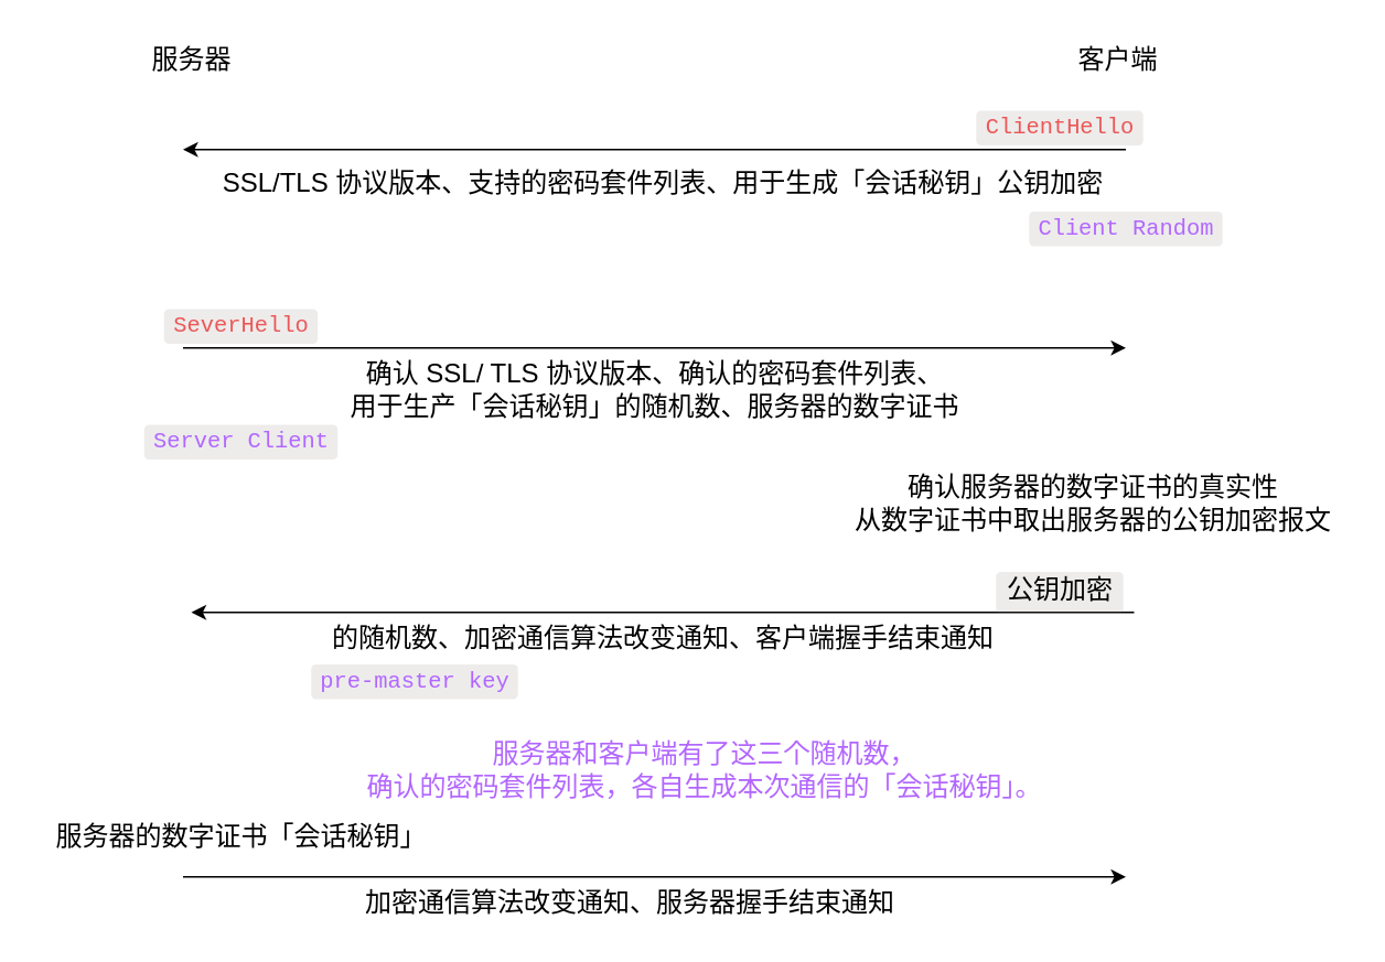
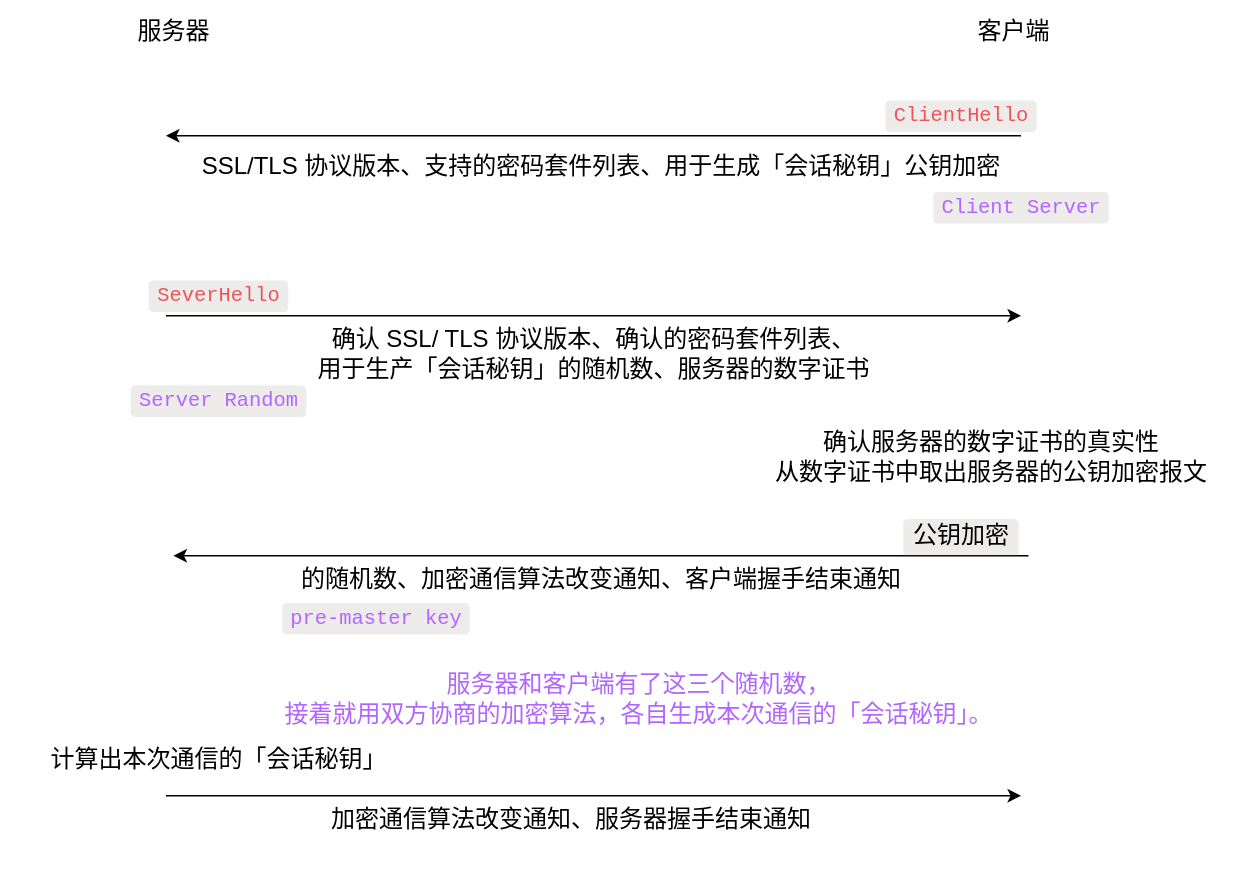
- <mxCell id="3" value="服务器" style="text;html=1;align=center;verticalAlign=middle;resizable=0;points=[];autosize=1;strokeColor=none;fillColor=none;fontSize=16;" vertex="1" parent="1"><mxGeometry x="80" y="20" width="70" height="30" as="geometry" /></mxCell>
+ <mxCell id="3" value="服务器" style="text;html=1;align=center;verticalAlign=middle;resizable=0;points=[];autosize=1;strokeColor=none;fillColor=none;fontSize=16;" vertex="1" parent="1"><mxGeometry x="80" y="5" width="70" height="30" as="geometry" /></mxCell>
- <mxCell id="2" value="客户端" style="text;html=1;align=center;verticalAlign=middle;resizable=0;points=[];autosize=1;strokeColor=none;fillColor=none;fontSize=16;" vertex="1" parent="1"><mxGeometry x="640" y="20" width="70" height="30" as="geometry" /></mxCell>
+ <mxCell id="2" value="客户端" style="text;html=1;align=center;verticalAlign=middle;resizable=0;points=[];autosize=1;strokeColor=none;fillColor=none;fontSize=16;" vertex="1" parent="1"><mxGeometry x="640" y="5" width="70" height="30" as="geometry" /></mxCell>
- <mxCell id="13" value="&lt;span data-reactroot=&quot;&quot; class=&quot;notion-enable-hover&quot; spellcheck=&quot;false&quot; data-token-index=&quot;0&quot; style=&quot;font-family: SFMono-Regular, Menlo, Consolas, &amp;quot;PT Mono&amp;quot;, &amp;quot;Liberation Mono&amp;quot;, Courier, monospace; line-height: normal; background: rgba(135, 131, 120, 0.15); border-radius: 3px; font-size: 85%; padding: 0.2em 0.4em;&quot;&gt;&lt;font color=&quot;#b266ff&quot;&gt;Client Random&lt;/font&gt;&lt;/span&gt;" style="text;whiteSpace=wrap;html=1;fontSize=16;" vertex="1" parent="1"><mxGeometry x="620" y="120" width="140" height="40" as="geometry" /></mxCell>
+ <mxCell id="13" value="&lt;span data-reactroot=&quot;&quot; class=&quot;notion-enable-hover&quot; spellcheck=&quot;false&quot; data-token-index=&quot;0&quot; style=&quot;font-family: SFMono-Regular, Menlo, Consolas, &amp;quot;PT Mono&amp;quot;, &amp;quot;Liberation Mono&amp;quot;, Courier, monospace; line-height: normal; background: rgba(135, 131, 120, 0.15); border-radius: 3px; font-size: 85%; padding: 0.2em 0.4em;&quot;&gt;&lt;font color=&quot;#b266ff&quot;&gt;Client Server&lt;/font&gt;&lt;/span&gt;" style="text;whiteSpace=wrap;html=1;fontSize=16;" vertex="1" parent="1"><mxGeometry x="620" y="120" width="140" height="40" as="geometry" /></mxCell>
- <mxCell id="14" value="&lt;span data-reactroot=&quot;&quot; class=&quot;notion-enable-hover&quot; spellcheck=&quot;false&quot; data-token-index=&quot;0&quot; style=&quot;font-family: SFMono-Regular, Menlo, Consolas, &amp;quot;PT Mono&amp;quot;, &amp;quot;Liberation Mono&amp;quot;, Courier, monospace; line-height: normal; background: rgba(135, 131, 120, 0.15); border-radius: 3px; font-size: 85%; padding: 0.2em 0.4em;&quot;&gt;&lt;font color=&quot;#b266ff&quot;&gt;Server Client&lt;/font&gt;&lt;/span&gt;" style="text;html=1;align=center;verticalAlign=middle;resizable=0;points=[];autosize=1;strokeColor=none;fillColor=none;fontSize=16;" vertex="1" parent="1"><mxGeometry x="80" y="250" width="130" height="30" as="geometry" /></mxCell>
+ <mxCell id="14" value="&lt;span data-reactroot=&quot;&quot; class=&quot;notion-enable-hover&quot; spellcheck=&quot;false&quot; data-token-index=&quot;0&quot; style=&quot;font-family: SFMono-Regular, Menlo, Consolas, &amp;quot;PT Mono&amp;quot;, &amp;quot;Liberation Mono&amp;quot;, Courier, monospace; line-height: normal; background: rgba(135, 131, 120, 0.15); border-radius: 3px; font-size: 85%; padding: 0.2em 0.4em;&quot;&gt;&lt;font color=&quot;#b266ff&quot;&gt;Server Random&lt;/font&gt;&lt;/span&gt;" style="text;html=1;align=center;verticalAlign=middle;resizable=0;points=[];autosize=1;strokeColor=none;fillColor=none;fontSize=16;" vertex="1" parent="1"><mxGeometry x="80" y="250" width="130" height="30" as="geometry" /></mxCell>
- <mxCell id="16" value="&lt;span data-reactroot=&quot;&quot; class=&quot;notion-enable-hover&quot; data-token-index=&quot;0&quot; style=&quot;&quot;&gt;服务器和客户端有了这三个随机数，&lt;br&gt;确认的密码套件列表，各自生成本次通信的「会话秘钥」&lt;/span&gt;。" style="text;html=1;align=center;verticalAlign=middle;resizable=0;points=[];autosize=1;strokeColor=none;fillColor=none;fontSize=16;fontColor=#B266FF;" vertex="1" parent="1"><mxGeometry x="175" y="440" width="500" height="50" as="geometry" /></mxCell>
+ <mxCell id="16" value="&lt;span data-reactroot=&quot;&quot; class=&quot;notion-enable-hover&quot; data-token-index=&quot;0&quot; style=&quot;&quot;&gt;服务器和客户端有了这三个随机数，&lt;br&gt;接着就用双方协商的加密算法，各自生成本次通信的「会话秘钥」&lt;/span&gt;。" style="text;html=1;align=center;verticalAlign=middle;resizable=0;points=[];autosize=1;strokeColor=none;fillColor=none;fontSize=16;fontColor=#B266FF;" vertex="1" parent="1"><mxGeometry x="175" y="440" width="500" height="50" as="geometry" /></mxCell>
- <mxCell id="19" value="服务器的数字证书「会话秘钥」" style="text;html=1;align=center;verticalAlign=middle;resizable=0;points=[];autosize=1;strokeColor=none;fillColor=none;fontSize=16;fontColor=#000000;" vertex="1" parent="1"><mxGeometry x="20" y="490" width="250" height="30" as="geometry" /></mxCell>
+ <mxCell id="19" value="计算出本次通信的「会话秘钥」" style="text;html=1;align=center;verticalAlign=middle;resizable=0;points=[];autosize=1;strokeColor=none;fillColor=none;fontSize=16;fontColor=#000000;" vertex="1" parent="1"><mxGeometry x="20" y="490" width="250" height="30" as="geometry" /></mxCell>
